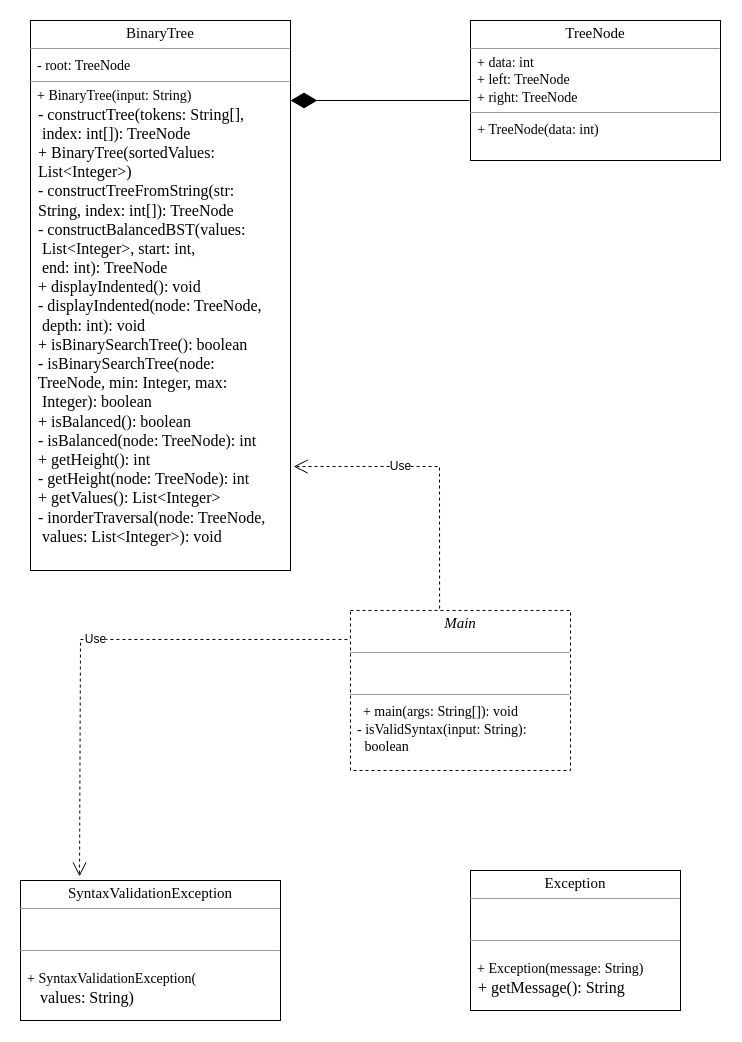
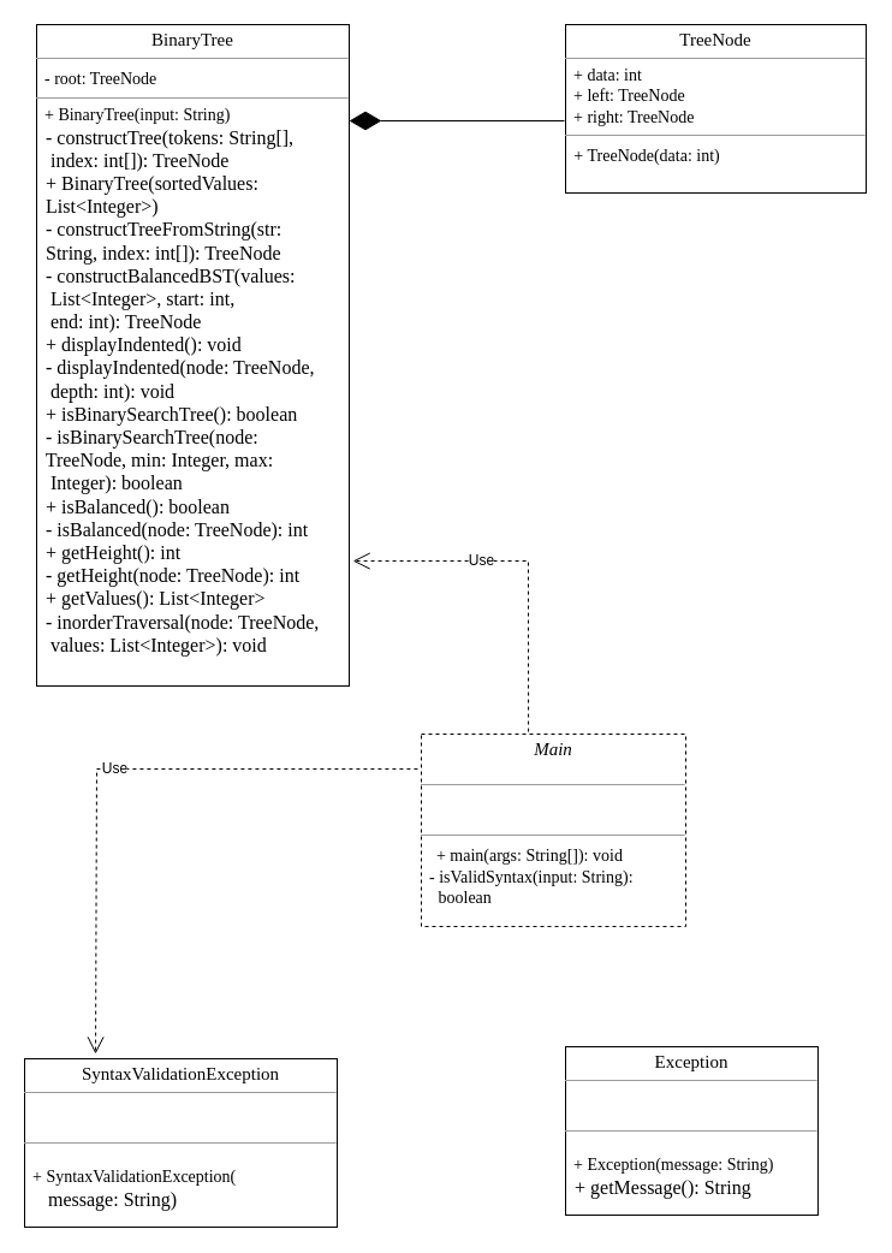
- <mxCell id="4" value="&lt;p style=&quot;margin:0px;margin-top:4px;text-align:center;&quot;&gt;&lt;font face=&quot;Times New Roman&quot; style=&quot;font-size: 15px;&quot;&gt;SyntaxValidationException&lt;/font&gt;&lt;/p&gt;&lt;hr size=&quot;1&quot;&gt;&lt;p style=&quot;margin:0px;margin-left:4px;&quot;&gt;&lt;br&gt;&lt;br&gt;&lt;/p&gt;&lt;hr size=&quot;1&quot;&gt;&lt;p style=&quot;margin:0px;margin-left:4px;&quot;&gt;&lt;br&gt;&lt;/p&gt;&lt;p style=&quot;margin: 0in;&quot; class=&quot;MsoNormal&quot;&gt;&lt;font style=&quot;font-size: 14px;&quot; face=&quot;Times New Roman&quot;&gt;&amp;nbsp; + SyntaxValidationException(&lt;/font&gt;&lt;/p&gt;&lt;p style=&quot;margin: 0in;&quot; class=&quot;MsoNormal&quot;&gt;&lt;font size=&quot;3&quot; face=&quot;Times New Roman&quot;&gt;&lt;/font&gt;&lt;/p&gt;&lt;p style=&quot;margin:0px;margin-left:4px;&quot;&gt;&lt;font size=&quot;3&quot; face=&quot;Times New Roman&quot;&gt;&amp;nbsp; &amp;nbsp;&lt;span style=&quot;background-color: initial;&quot;&gt;&amp;nbsp;&lt;/span&gt;&lt;span style=&quot;background-color: initial;&quot;&gt;values: String)&lt;/span&gt;&lt;/font&gt;&lt;/p&gt;" style="verticalAlign=top;align=left;overflow=fill;fontSize=12;fontFamily=Helvetica;html=1;whiteSpace=wrap;strokeColor=default;fontColor=default;fillColor=default;" vertex="1" parent="1"><mxGeometry x="20" y="880" width="260" height="140" as="geometry" /></mxCell>
+ <mxCell id="4" value="&lt;p style=&quot;margin:0px;margin-top:4px;text-align:center;&quot;&gt;&lt;font face=&quot;Times New Roman&quot; style=&quot;font-size: 15px;&quot;&gt;SyntaxValidationException&lt;/font&gt;&lt;/p&gt;&lt;hr size=&quot;1&quot;&gt;&lt;p style=&quot;margin:0px;margin-left:4px;&quot;&gt;&lt;br&gt;&lt;br&gt;&lt;/p&gt;&lt;hr size=&quot;1&quot;&gt;&lt;p style=&quot;margin:0px;margin-left:4px;&quot;&gt;&lt;br&gt;&lt;/p&gt;&lt;p style=&quot;margin: 0in;&quot; class=&quot;MsoNormal&quot;&gt;&lt;font style=&quot;font-size: 14px;&quot; face=&quot;Times New Roman&quot;&gt;&amp;nbsp; + SyntaxValidationException(&lt;/font&gt;&lt;/p&gt;&lt;p style=&quot;margin: 0in;&quot; class=&quot;MsoNormal&quot;&gt;&lt;font size=&quot;3&quot; face=&quot;Times New Roman&quot;&gt;&lt;/font&gt;&lt;/p&gt;&lt;p style=&quot;margin:0px;margin-left:4px;&quot;&gt;&lt;font size=&quot;3&quot; face=&quot;Times New Roman&quot;&gt;&amp;nbsp; &amp;nbsp;&lt;span style=&quot;background-color: initial;&quot;&gt;&amp;nbsp;&lt;/span&gt;&lt;span style=&quot;background-color: initial;&quot;&gt;message: String)&lt;/span&gt;&lt;/font&gt;&lt;/p&gt;" style="verticalAlign=top;align=left;overflow=fill;fontSize=12;fontFamily=Helvetica;html=1;whiteSpace=wrap;strokeColor=default;fontColor=default;fillColor=default;" vertex="1" parent="1"><mxGeometry x="20" y="880" width="260" height="140" as="geometry" /></mxCell>
